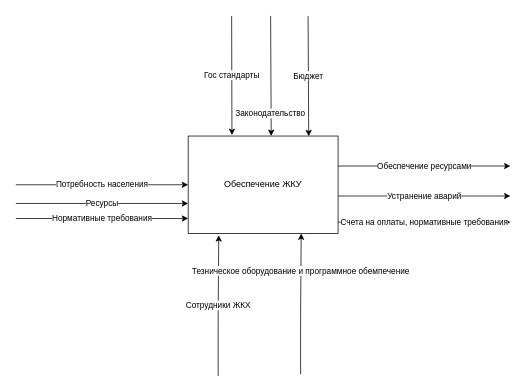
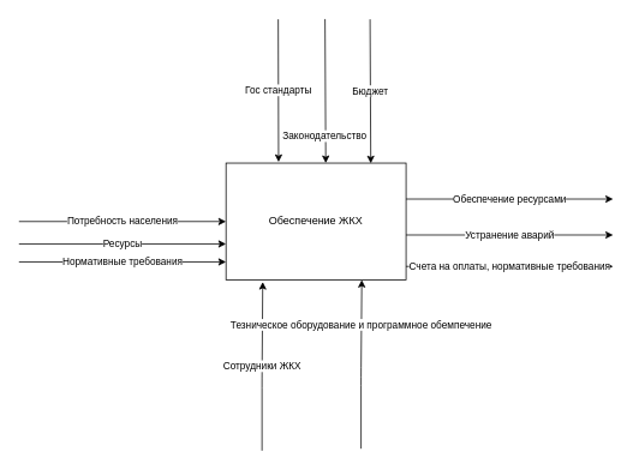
- <mxCell id="2" value="Обеспечение ЖКУ" style="rounded=0;whiteSpace=wrap;html=1;" vertex="1" parent="1"><mxGeometry x="250" y="181" width="200" height="130" as="geometry" /></mxCell>
+ <mxCell id="2" value="Обеспечение ЖКХ" style="rounded=0;whiteSpace=wrap;html=1;" vertex="1" parent="1"><mxGeometry x="250" y="181" width="200" height="130" as="geometry" /></mxCell>
